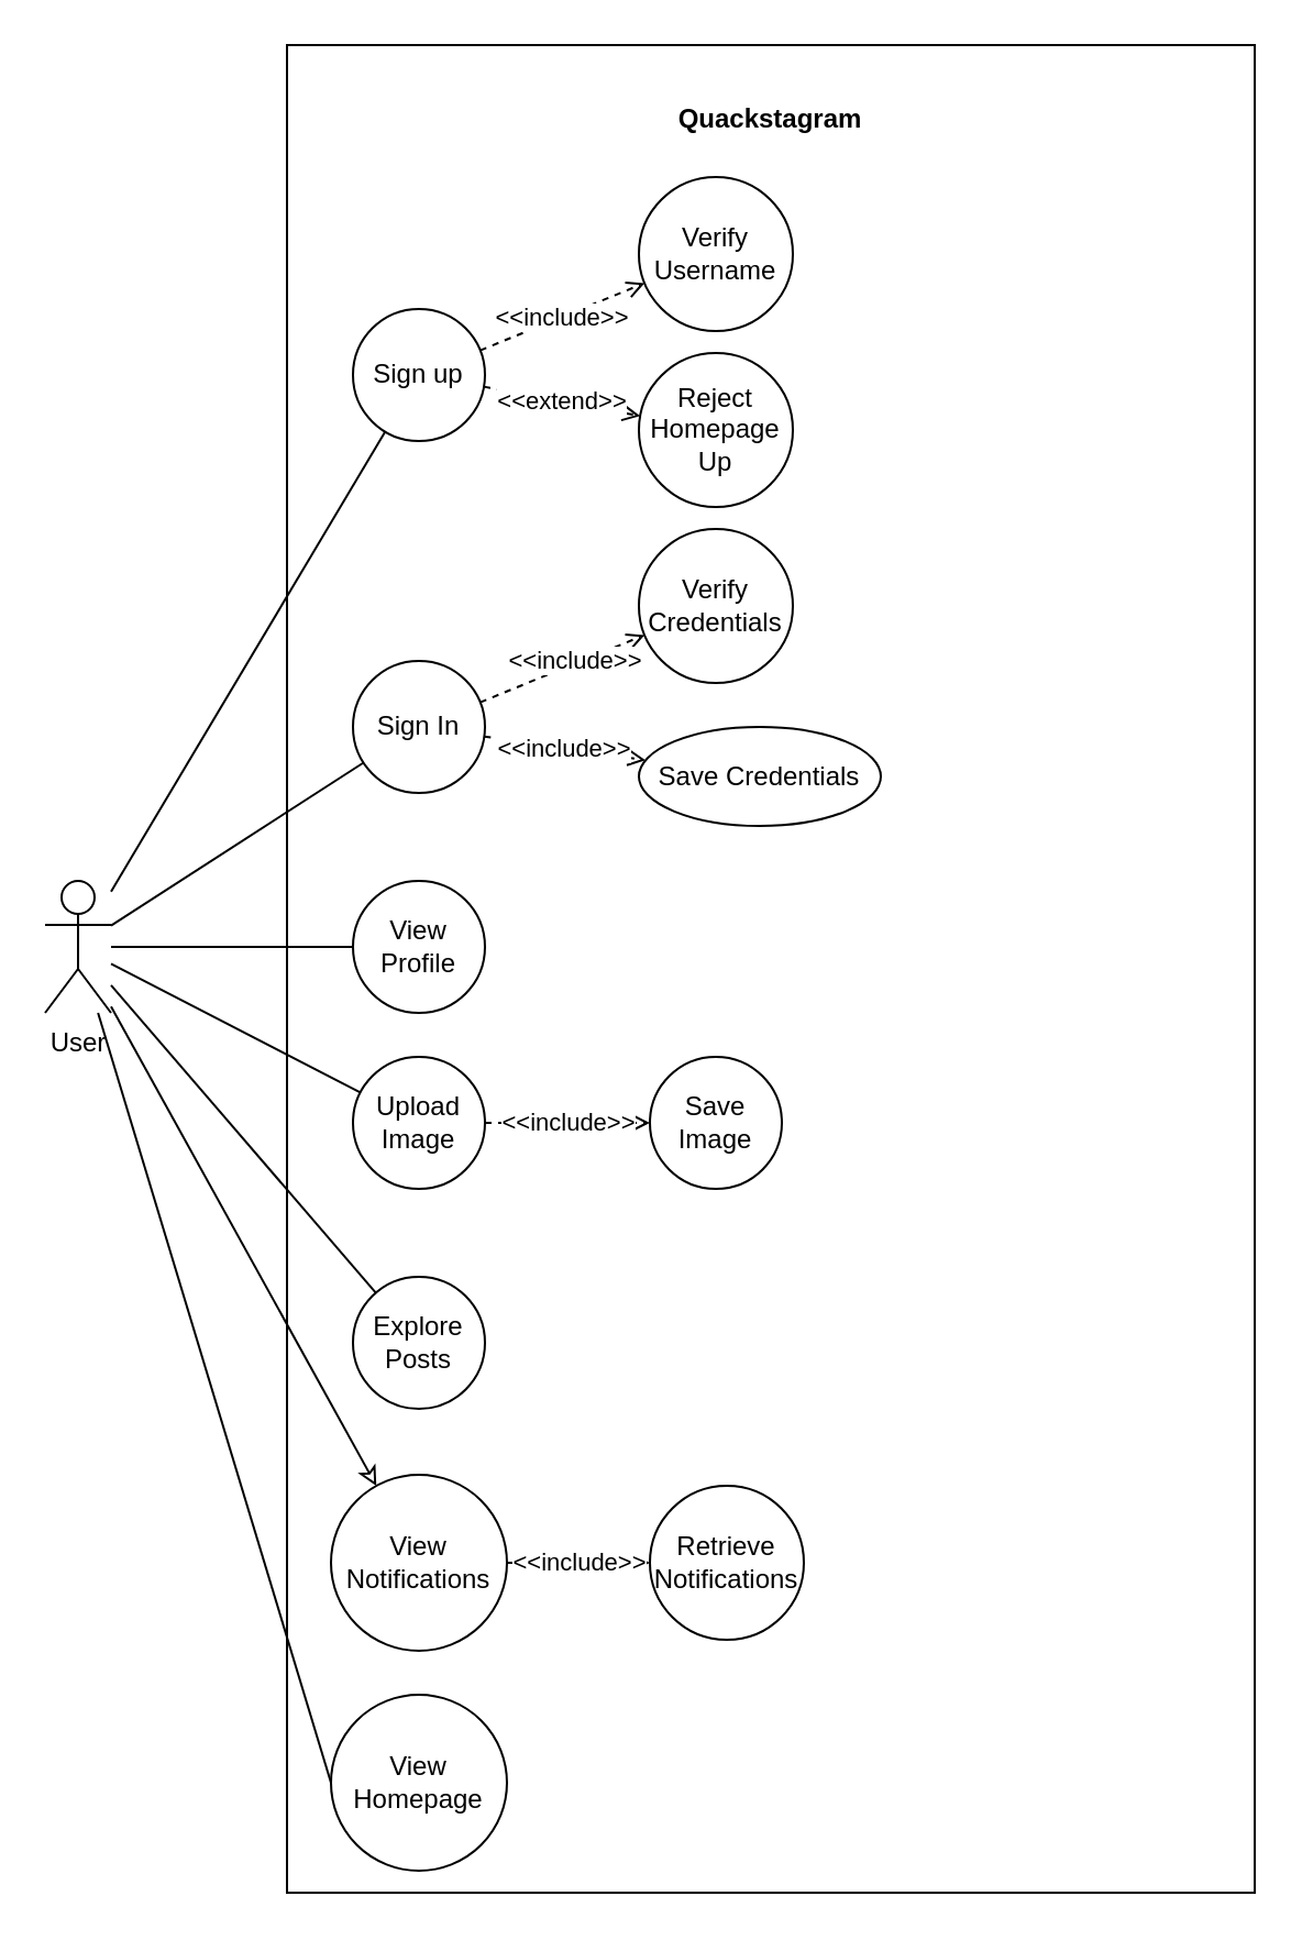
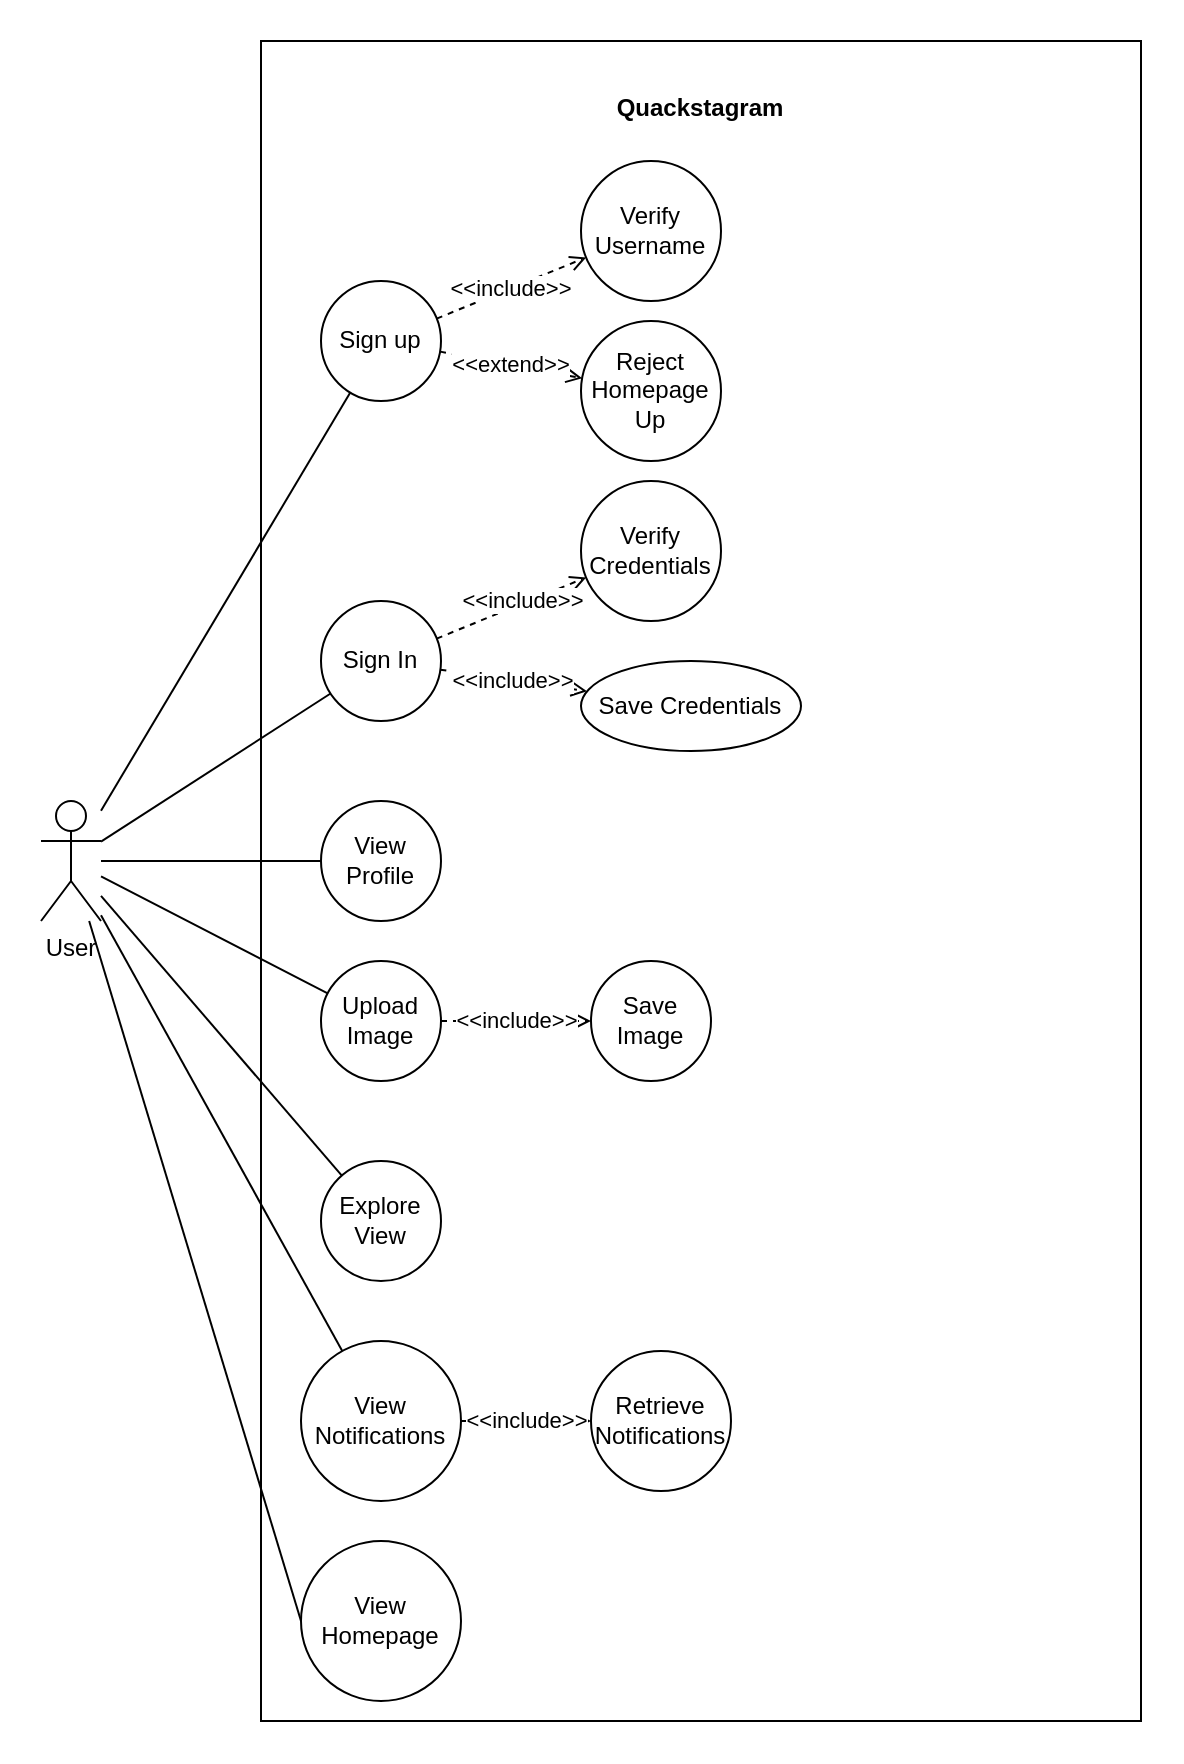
- <mxCell id="25" value="Explore Posts" style="ellipse;whiteSpace=wrap;html=1;" parent="1" vertex="1"><mxGeometry x="160" y="580" width="60" height="60" as="geometry" /></mxCell>
+ <mxCell id="25" value="Explore View" style="ellipse;whiteSpace=wrap;html=1;" parent="1" vertex="1"><mxGeometry x="160" y="580" width="60" height="60" as="geometry" /></mxCell>
- <mxCell id="9" style="edgeStyle=none;rounded=0;orthogonalLoop=1;jettySize=auto;html=1;endArrow=classic;endFill=0;" parent="1" source="11" target="27" edge="1"><mxGeometry relative="1" as="geometry" /></mxCell>
+ <mxCell id="9" style="edgeStyle=none;rounded=0;orthogonalLoop=1;jettySize=auto;html=1;endArrow=none;endFill=0;" parent="1" source="11" target="27" edge="1"><mxGeometry relative="1" as="geometry" /></mxCell>
